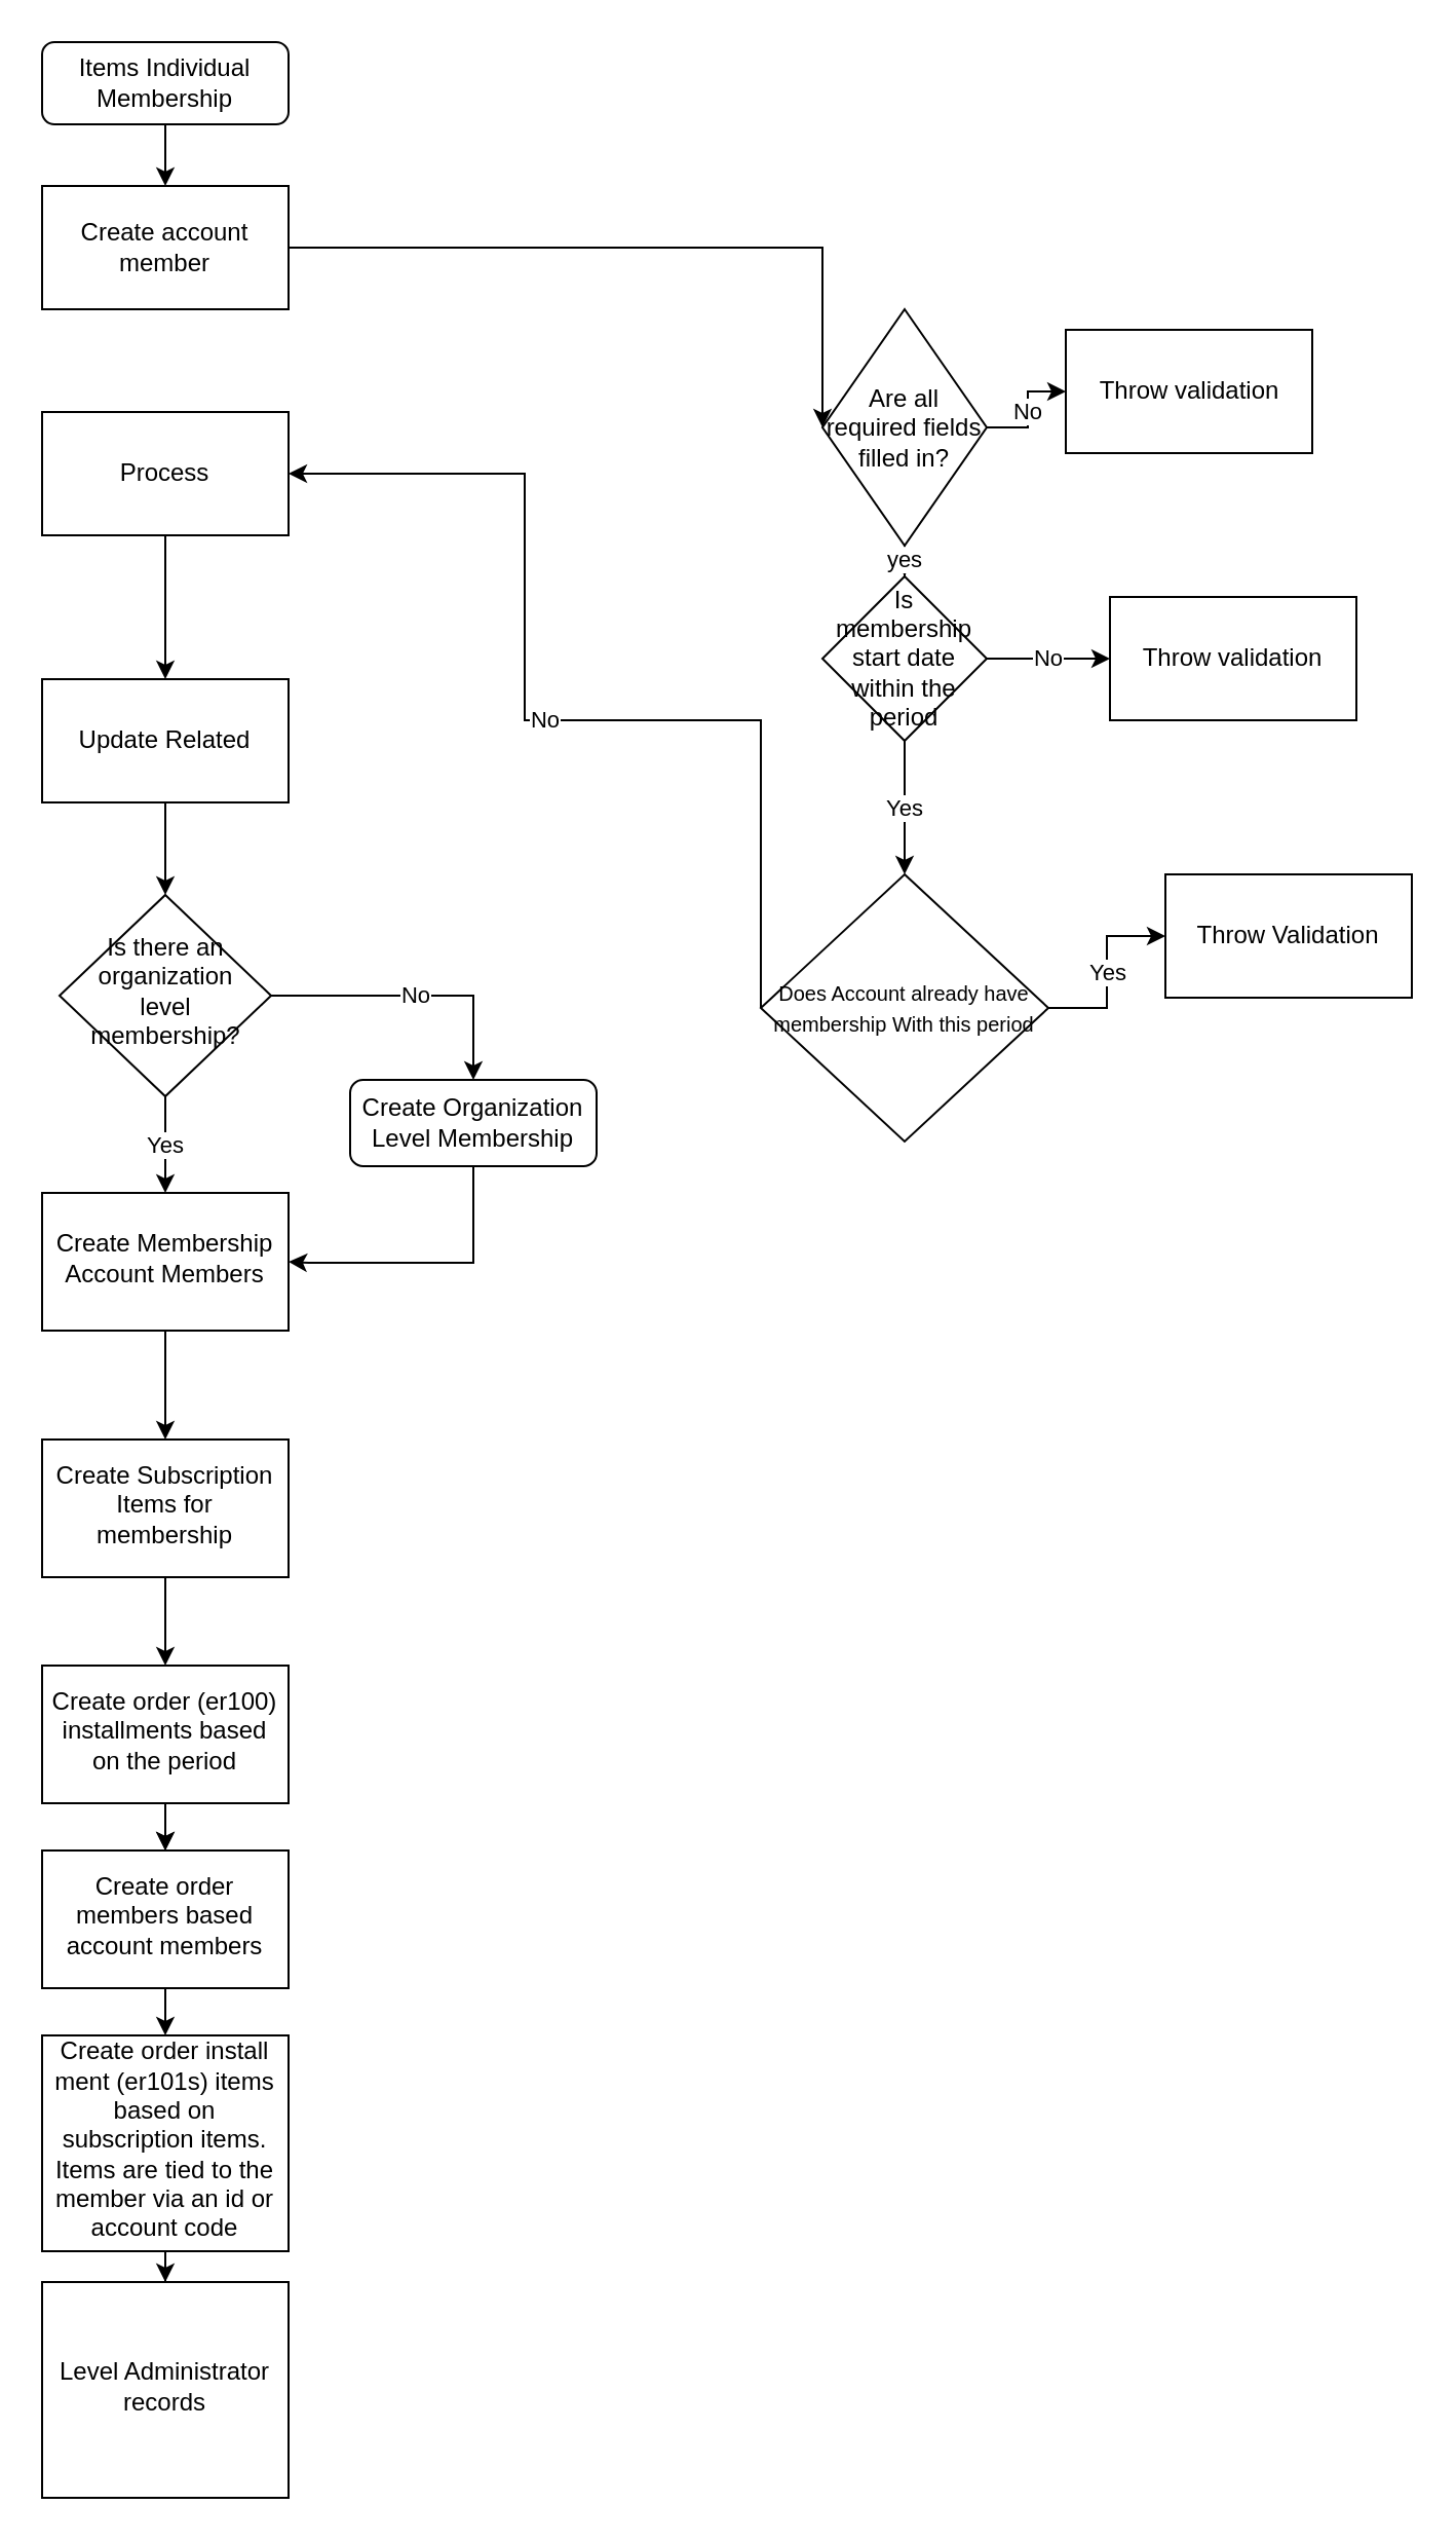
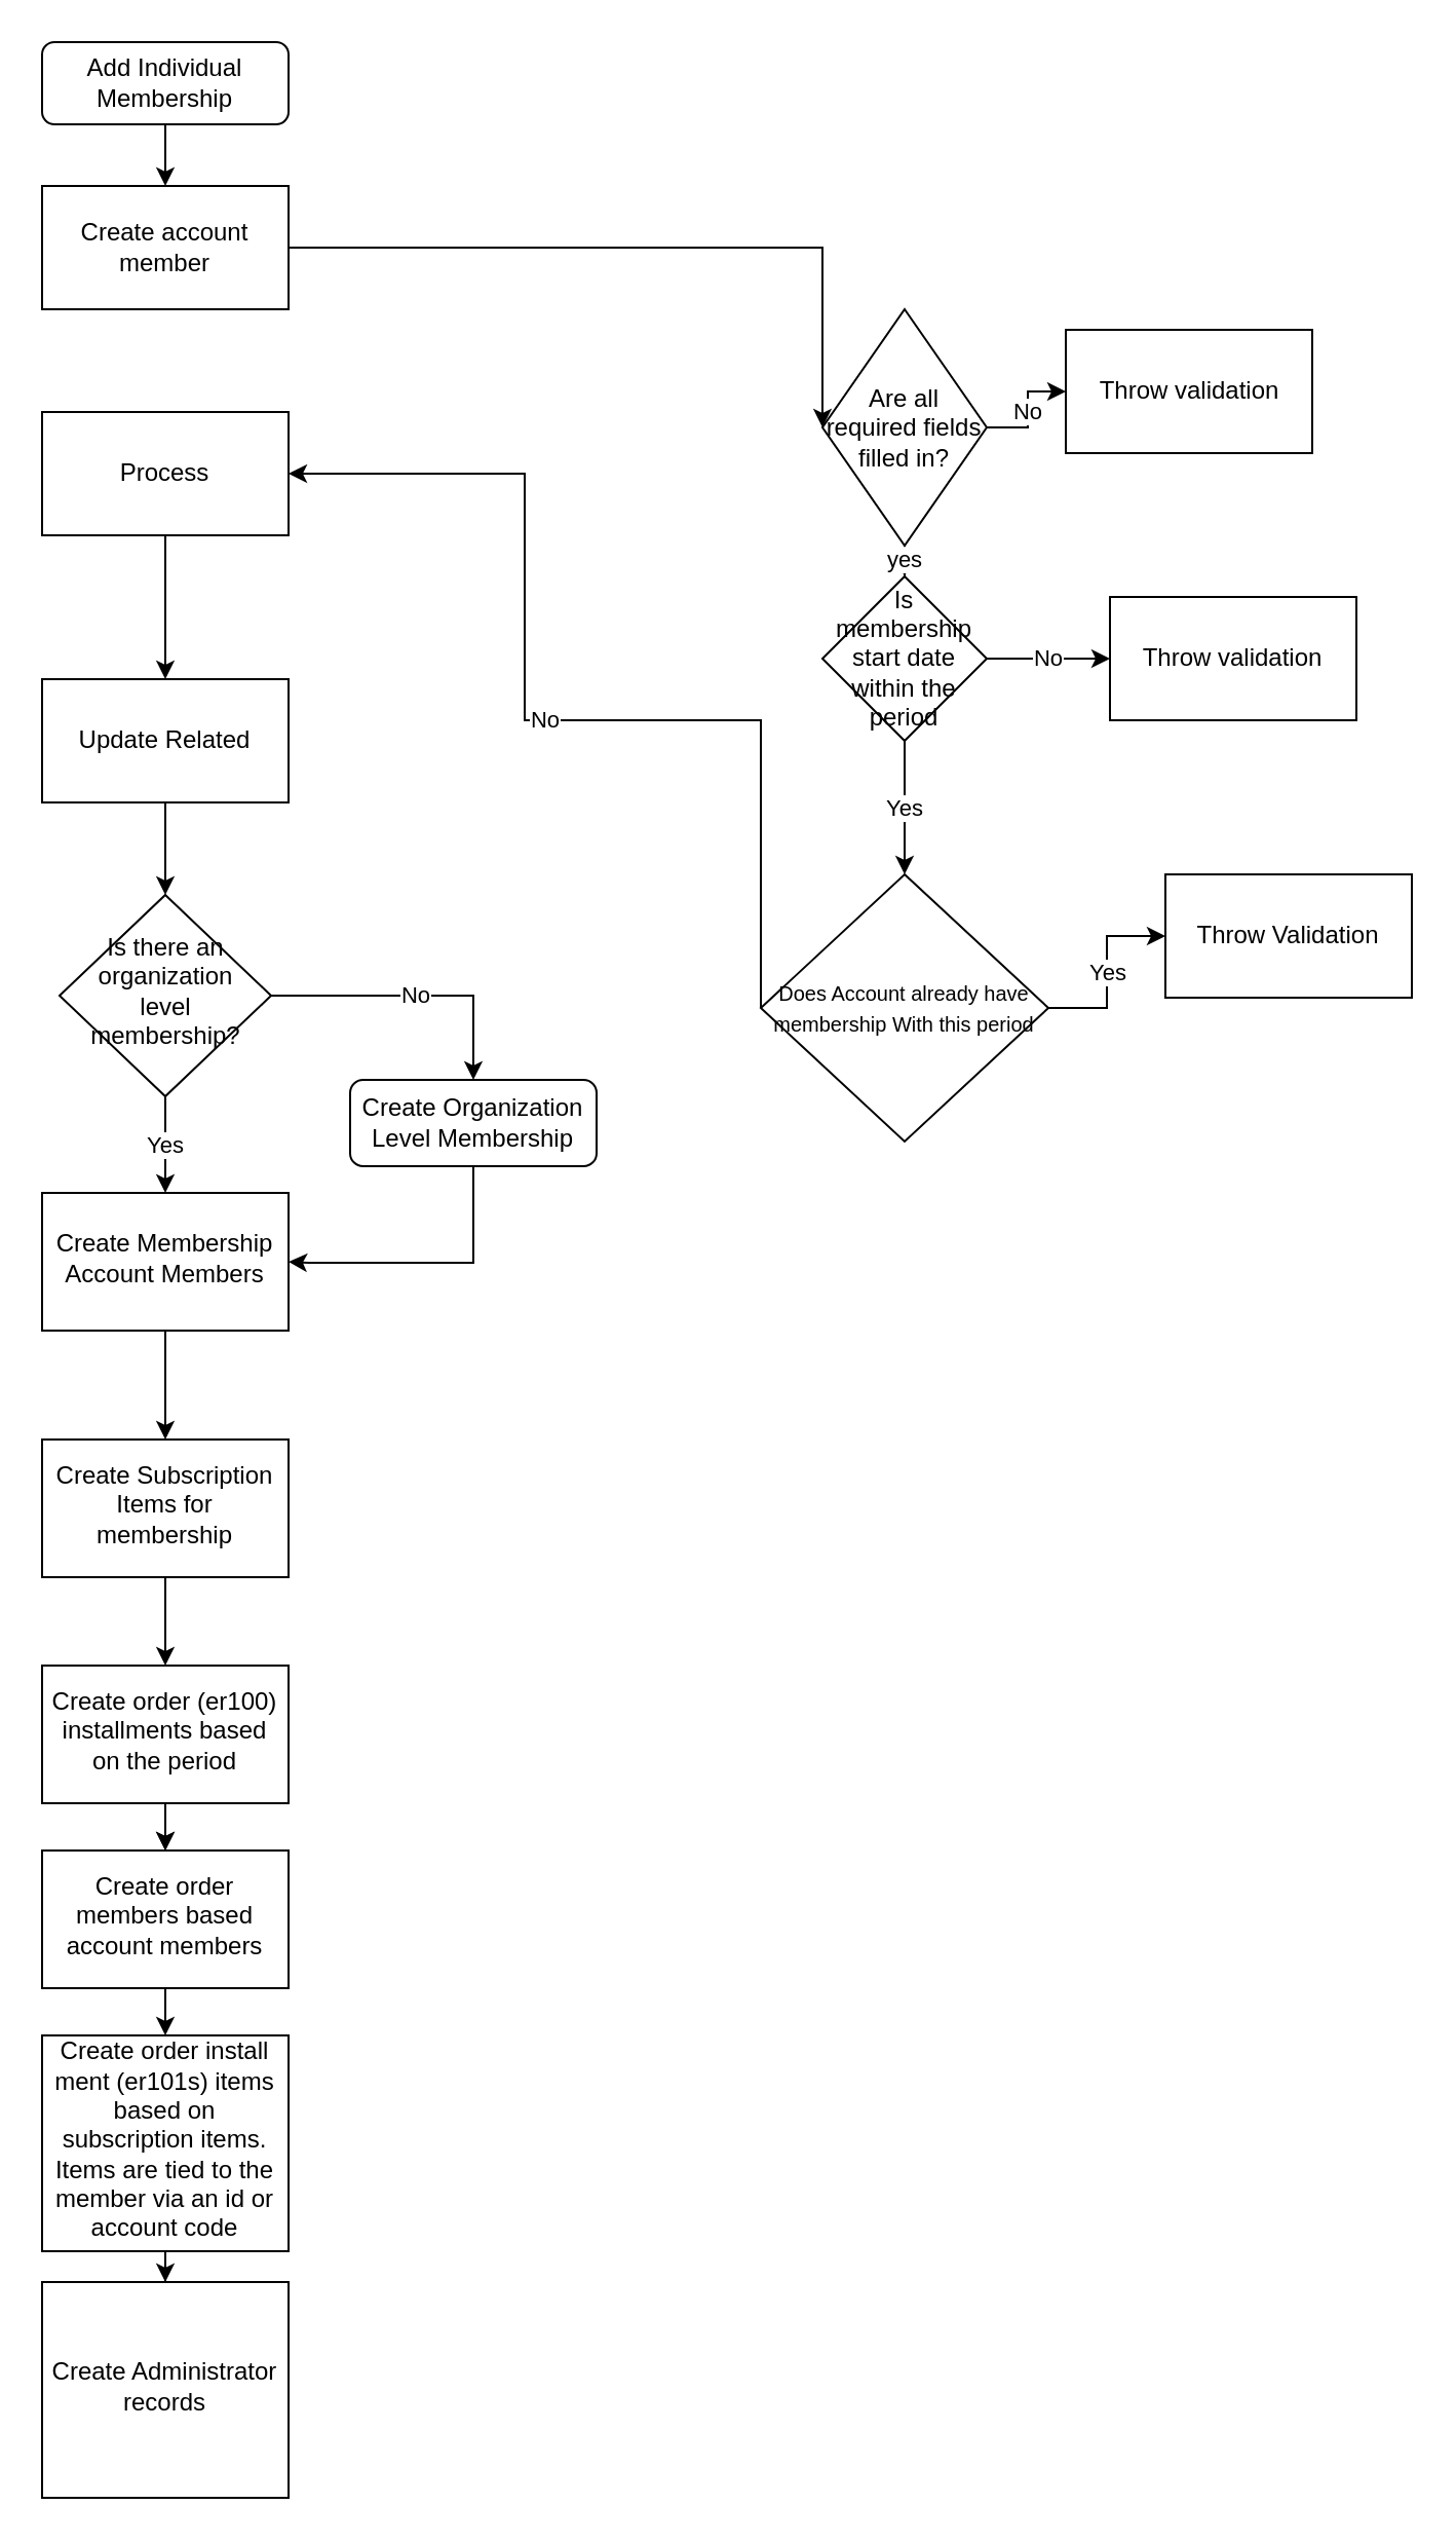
- <mxCell id="2" value="Items Individual Membership" style="rounded=1;whiteSpace=wrap;html=1;fontSize=12;glass=0;strokeWidth=1;shadow=0;" parent="1" vertex="1"><mxGeometry x="20" y="20" width="120" height="40" as="geometry" /></mxCell>
+ <mxCell id="2" value="Add Individual Membership" style="rounded=1;whiteSpace=wrap;html=1;fontSize=12;glass=0;strokeWidth=1;shadow=0;" parent="1" vertex="1"><mxGeometry x="20" y="20" width="120" height="40" as="geometry" /></mxCell>
- <mxCell id="35" value="Level Administrator records&lt;br&gt;" style="whiteSpace=wrap;html=1;shadow=0;strokeWidth=1;spacing=6;spacingTop=-4;" parent="1" vertex="1"><mxGeometry x="20" y="1110" width="120" height="105" as="geometry" /></mxCell>
+ <mxCell id="35" value="Create Administrator records&lt;br&gt;" style="whiteSpace=wrap;html=1;shadow=0;strokeWidth=1;spacing=6;spacingTop=-4;" parent="1" vertex="1"><mxGeometry x="20" y="1110" width="120" height="105" as="geometry" /></mxCell>
